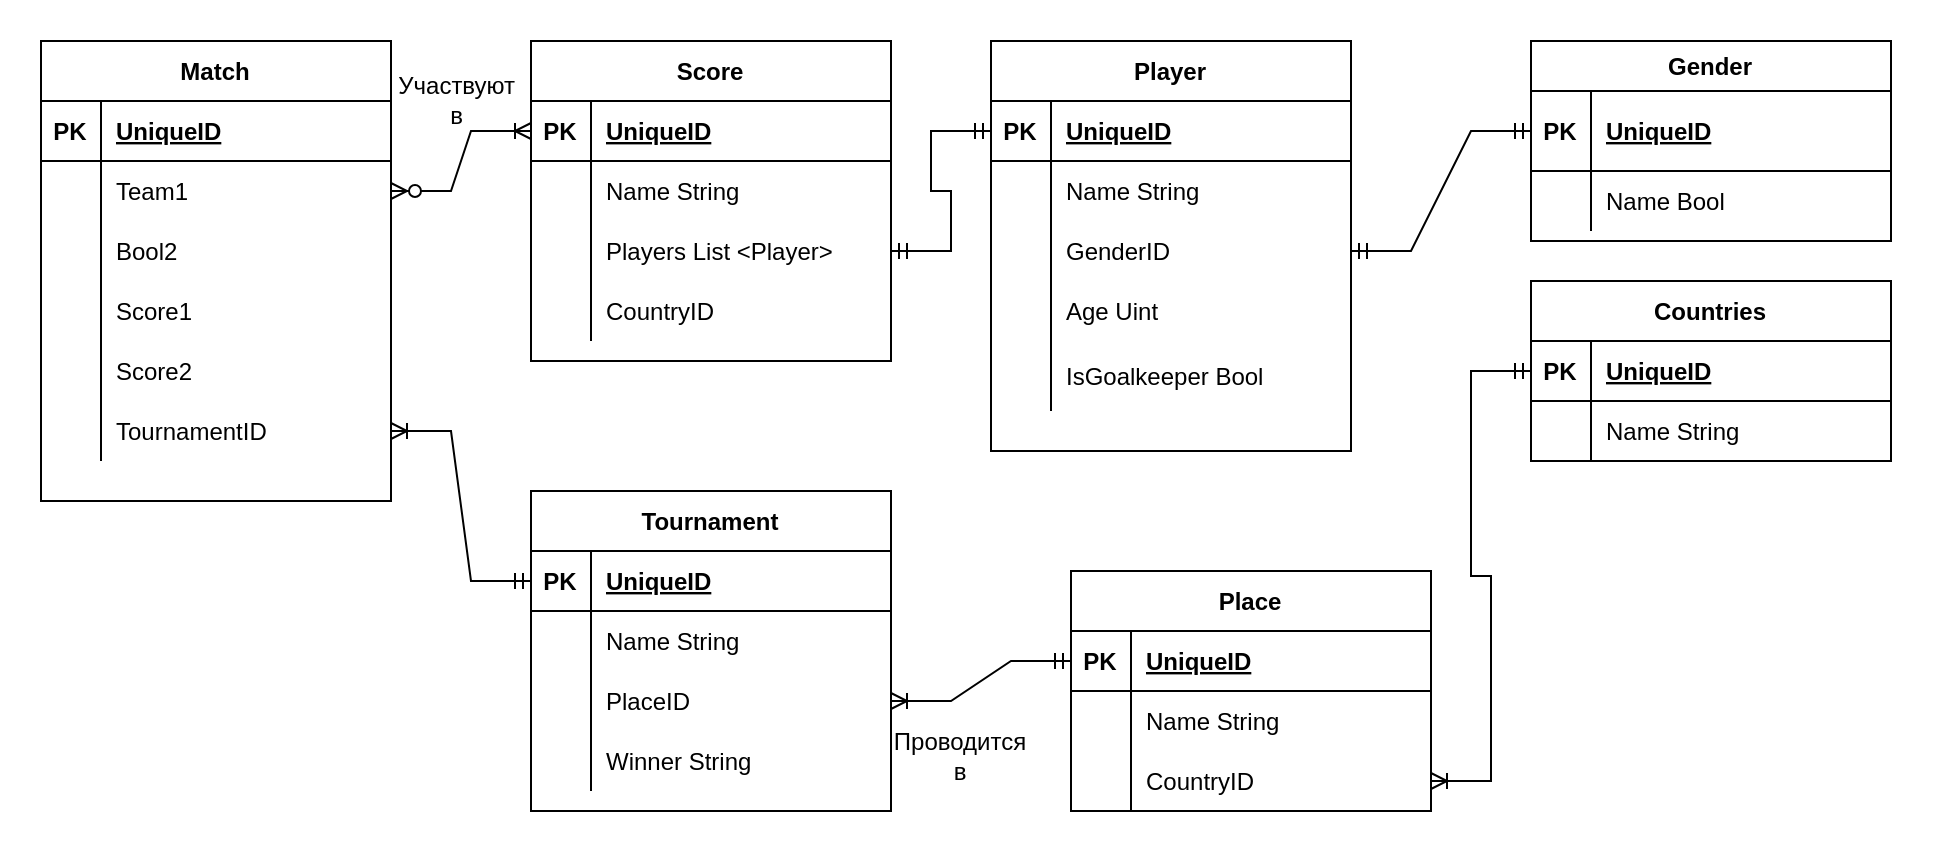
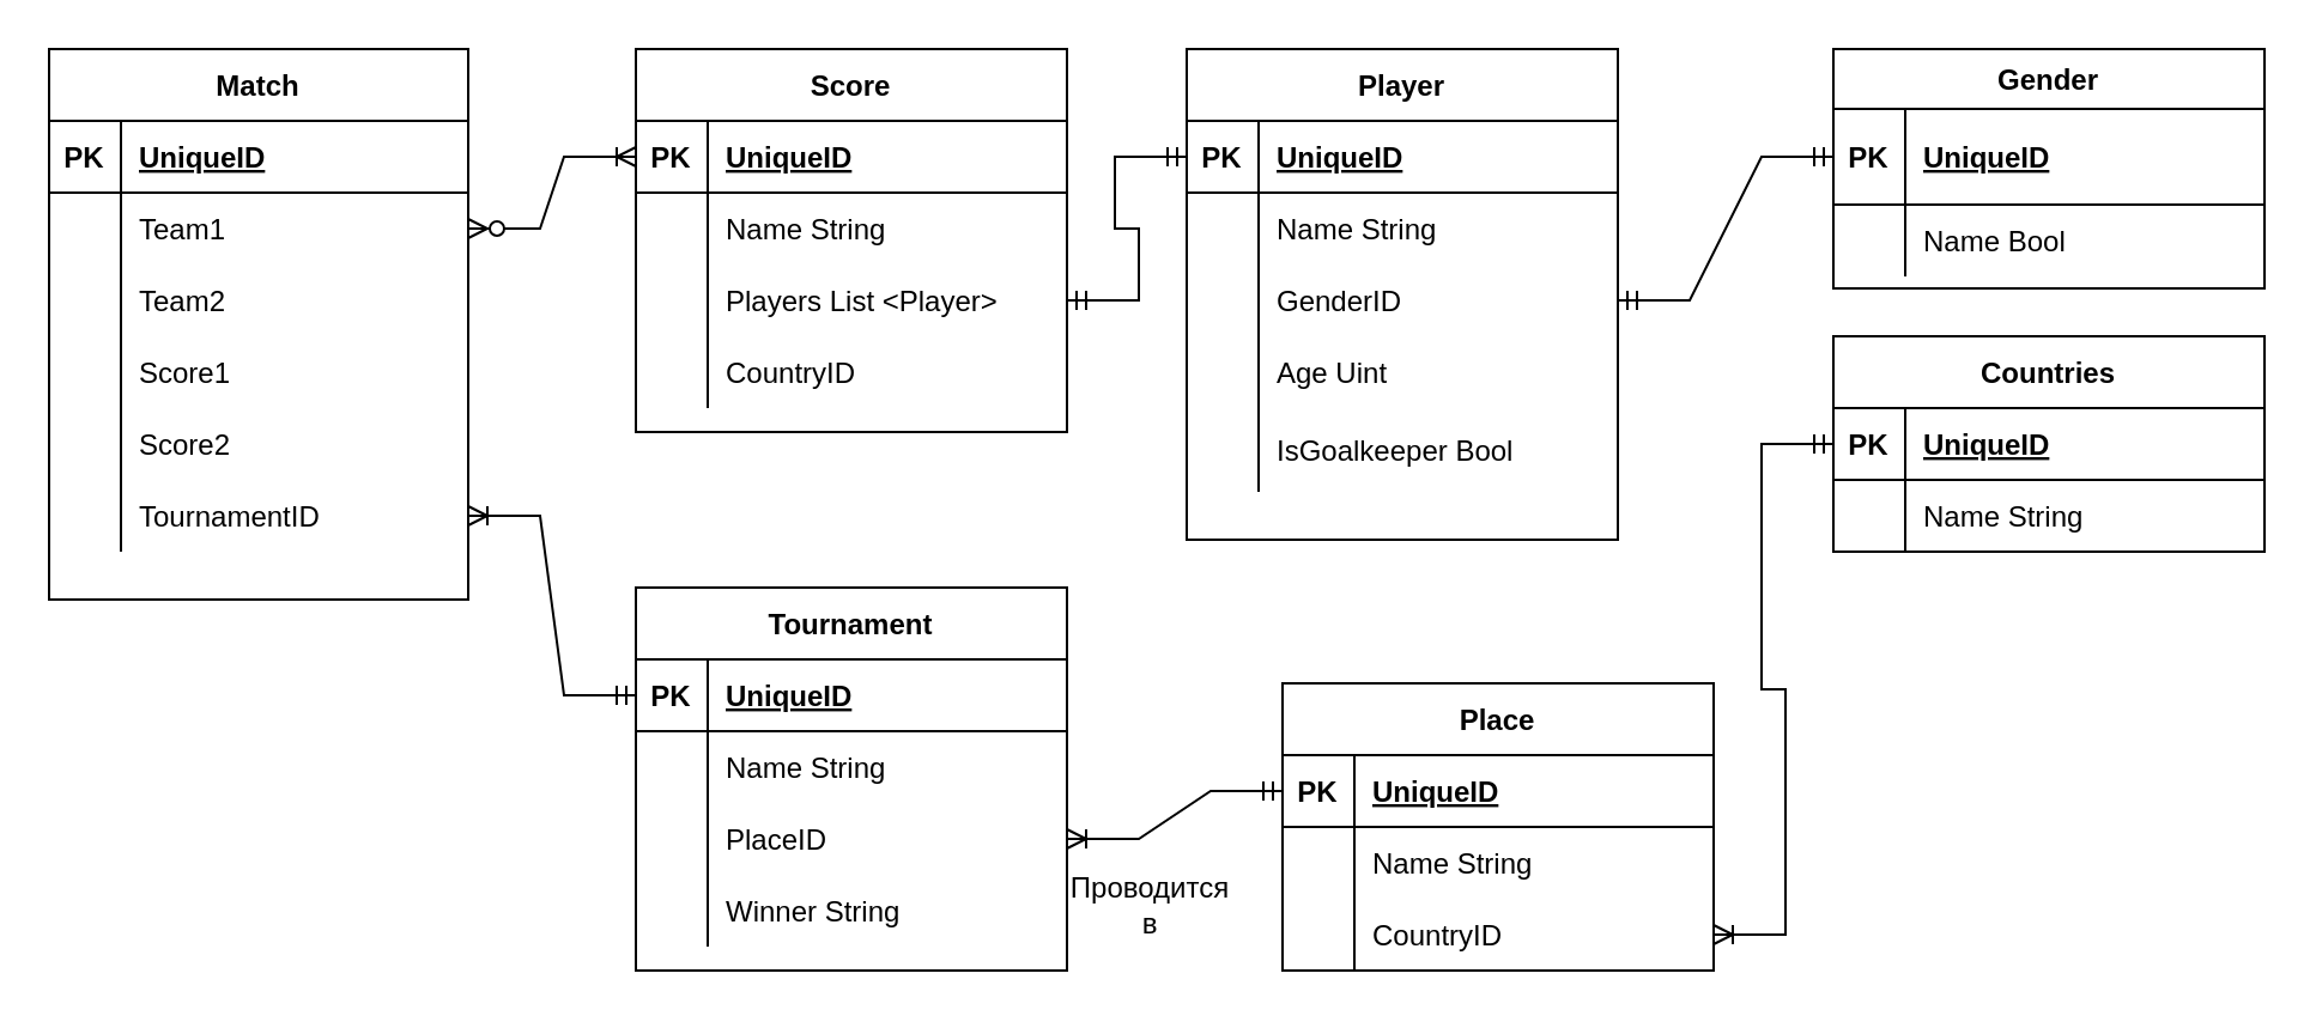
- <mxCell id="90" value="Участвуют&amp;nbsp;&lt;br&gt;в&amp;nbsp;" style="text;html=1;strokeColor=none;fillColor=none;align=center;verticalAlign=middle;whiteSpace=wrap;rounded=0;" vertex="1" parent="1"><mxGeometry x="200" y="35" width="60" height="30" as="geometry" /></mxCell>
- <mxCell id="67" value="Bool2" style="shape=partialRectangle;connectable=0;fillColor=none;top=0;left=0;bottom=0;right=0;align=left;spacingLeft=6;overflow=hidden;" vertex="1" parent="65"><mxGeometry x="30" width="145" height="30" as="geometry"><mxRectangle width="145" height="30" as="alternateBounds" /></mxGeometry></mxCell>
+ <mxCell id="67" value="Team2" style="shape=partialRectangle;connectable=0;fillColor=none;top=0;left=0;bottom=0;right=0;align=left;spacingLeft=6;overflow=hidden;" vertex="1" parent="65"><mxGeometry x="30" width="145" height="30" as="geometry"><mxRectangle width="145" height="30" as="alternateBounds" /></mxGeometry></mxCell>
